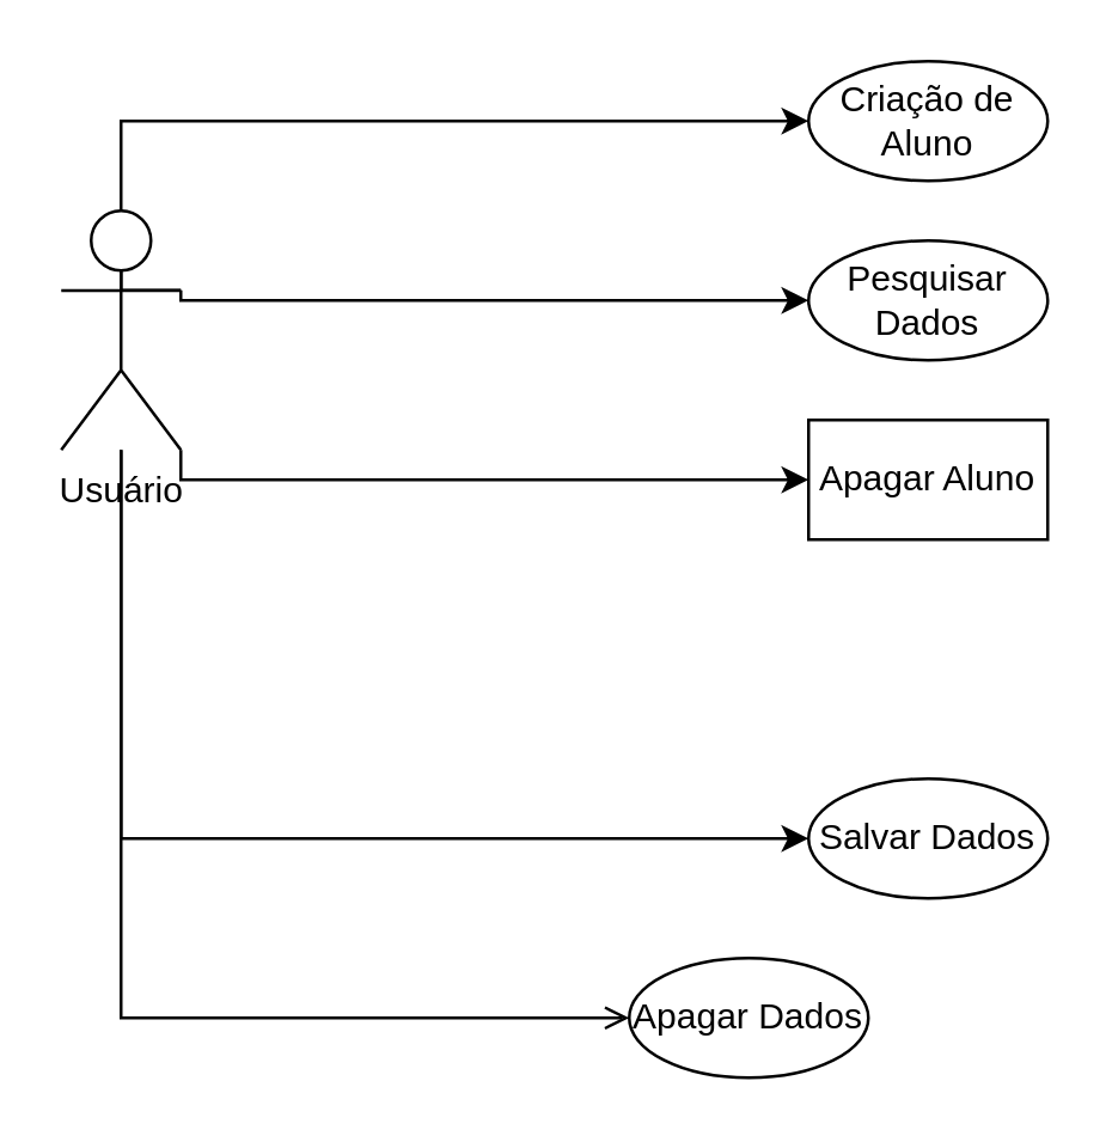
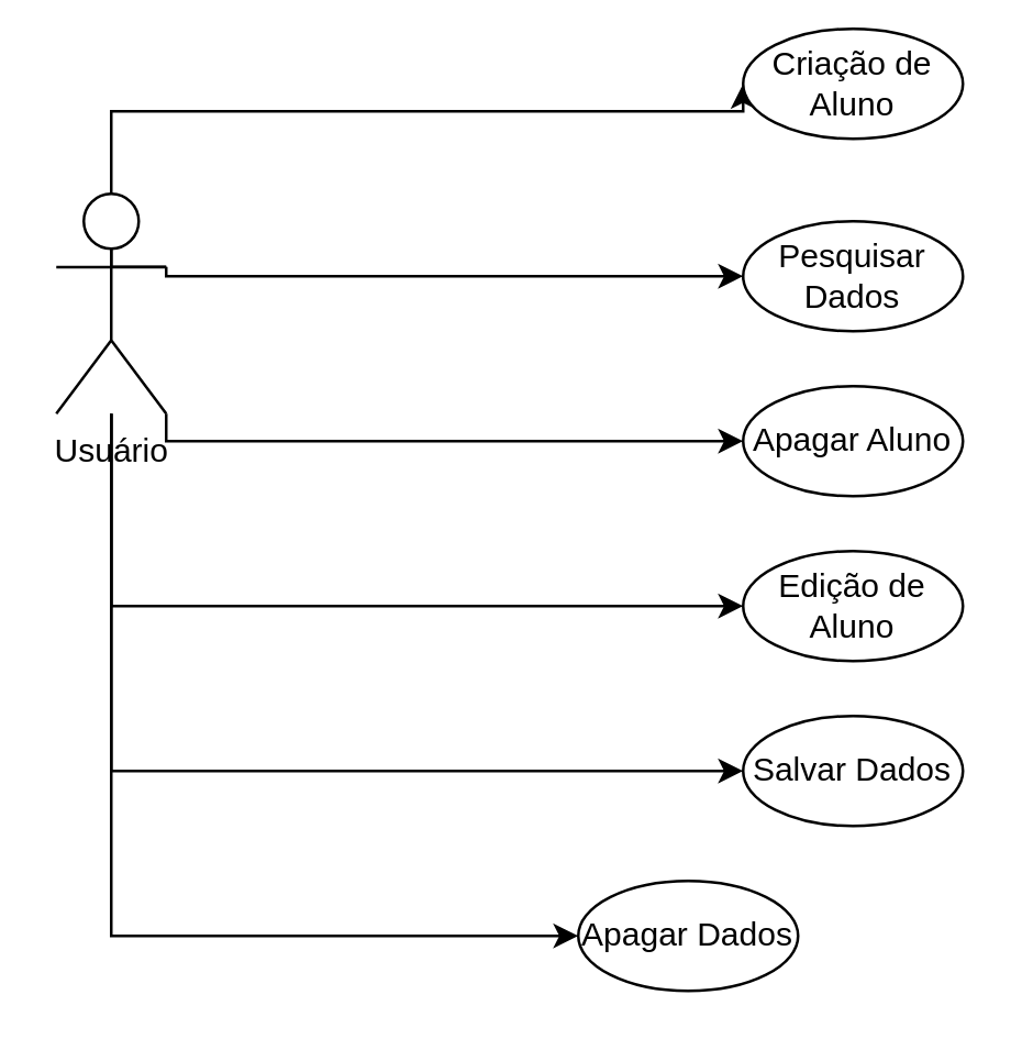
- <mxCell id="9" value="Criação de Aluno" style="ellipse;whiteSpace=wrap;html=1;" parent="1" vertex="1"><mxGeometry x="270" y="20" width="80" height="40" as="geometry" /></mxCell>
+ <mxCell id="9" value="Criação de Aluno" style="ellipse;whiteSpace=wrap;html=1;" parent="1" vertex="1"><mxGeometry x="270" y="10" width="80" height="40" as="geometry" /></mxCell>
- <mxCell id="14" value="Apagar Aluno" style="whiteSpace=wrap;html=1;rounded=0;" vertex="1" parent="1"><mxGeometry x="270" y="140" width="80" height="40" as="geometry" /></mxCell>
+ <mxCell id="14" value="Apagar Aluno" style="ellipse;whiteSpace=wrap;html=1;" vertex="1" parent="1"><mxGeometry x="270" y="140" width="80" height="40" as="geometry" /></mxCell>
+ <mxCell id="4" style="edgeStyle=orthogonalEdgeStyle;rounded=0;orthogonalLoop=1;jettySize=auto;html=1;entryX=0;entryY=0.5;entryDx=0;entryDy=0;" edge="1" parent="1" source="8" target="13"><mxGeometry relative="1" as="geometry"><Array as="points"><mxPoint x="40" y="220" /></Array></mxGeometry></mxCell>
+ <mxCell id="13" value="Edição de Aluno" style="ellipse;whiteSpace=wrap;html=1;" vertex="1" parent="1"><mxGeometry x="270" y="200" width="80" height="40" as="geometry" /></mxCell>
- <mxCell id="7" style="edgeStyle=orthogonalEdgeStyle;rounded=0;orthogonalLoop=1;jettySize=auto;html=1;entryX=0;entryY=0.5;entryDx=0;entryDy=0;endArrow=open;" edge="1" parent="1" source="8" target="15"><mxGeometry relative="1" as="geometry"><Array as="points"><mxPoint x="40" y="340" /></Array></mxGeometry></mxCell>
+ <mxCell id="7" style="edgeStyle=orthogonalEdgeStyle;rounded=0;orthogonalLoop=1;jettySize=auto;html=1;entryX=0;entryY=0.5;entryDx=0;entryDy=0;" edge="1" parent="1" source="8" target="15"><mxGeometry relative="1" as="geometry"><Array as="points"><mxPoint x="40" y="340" /></Array></mxGeometry></mxCell>
